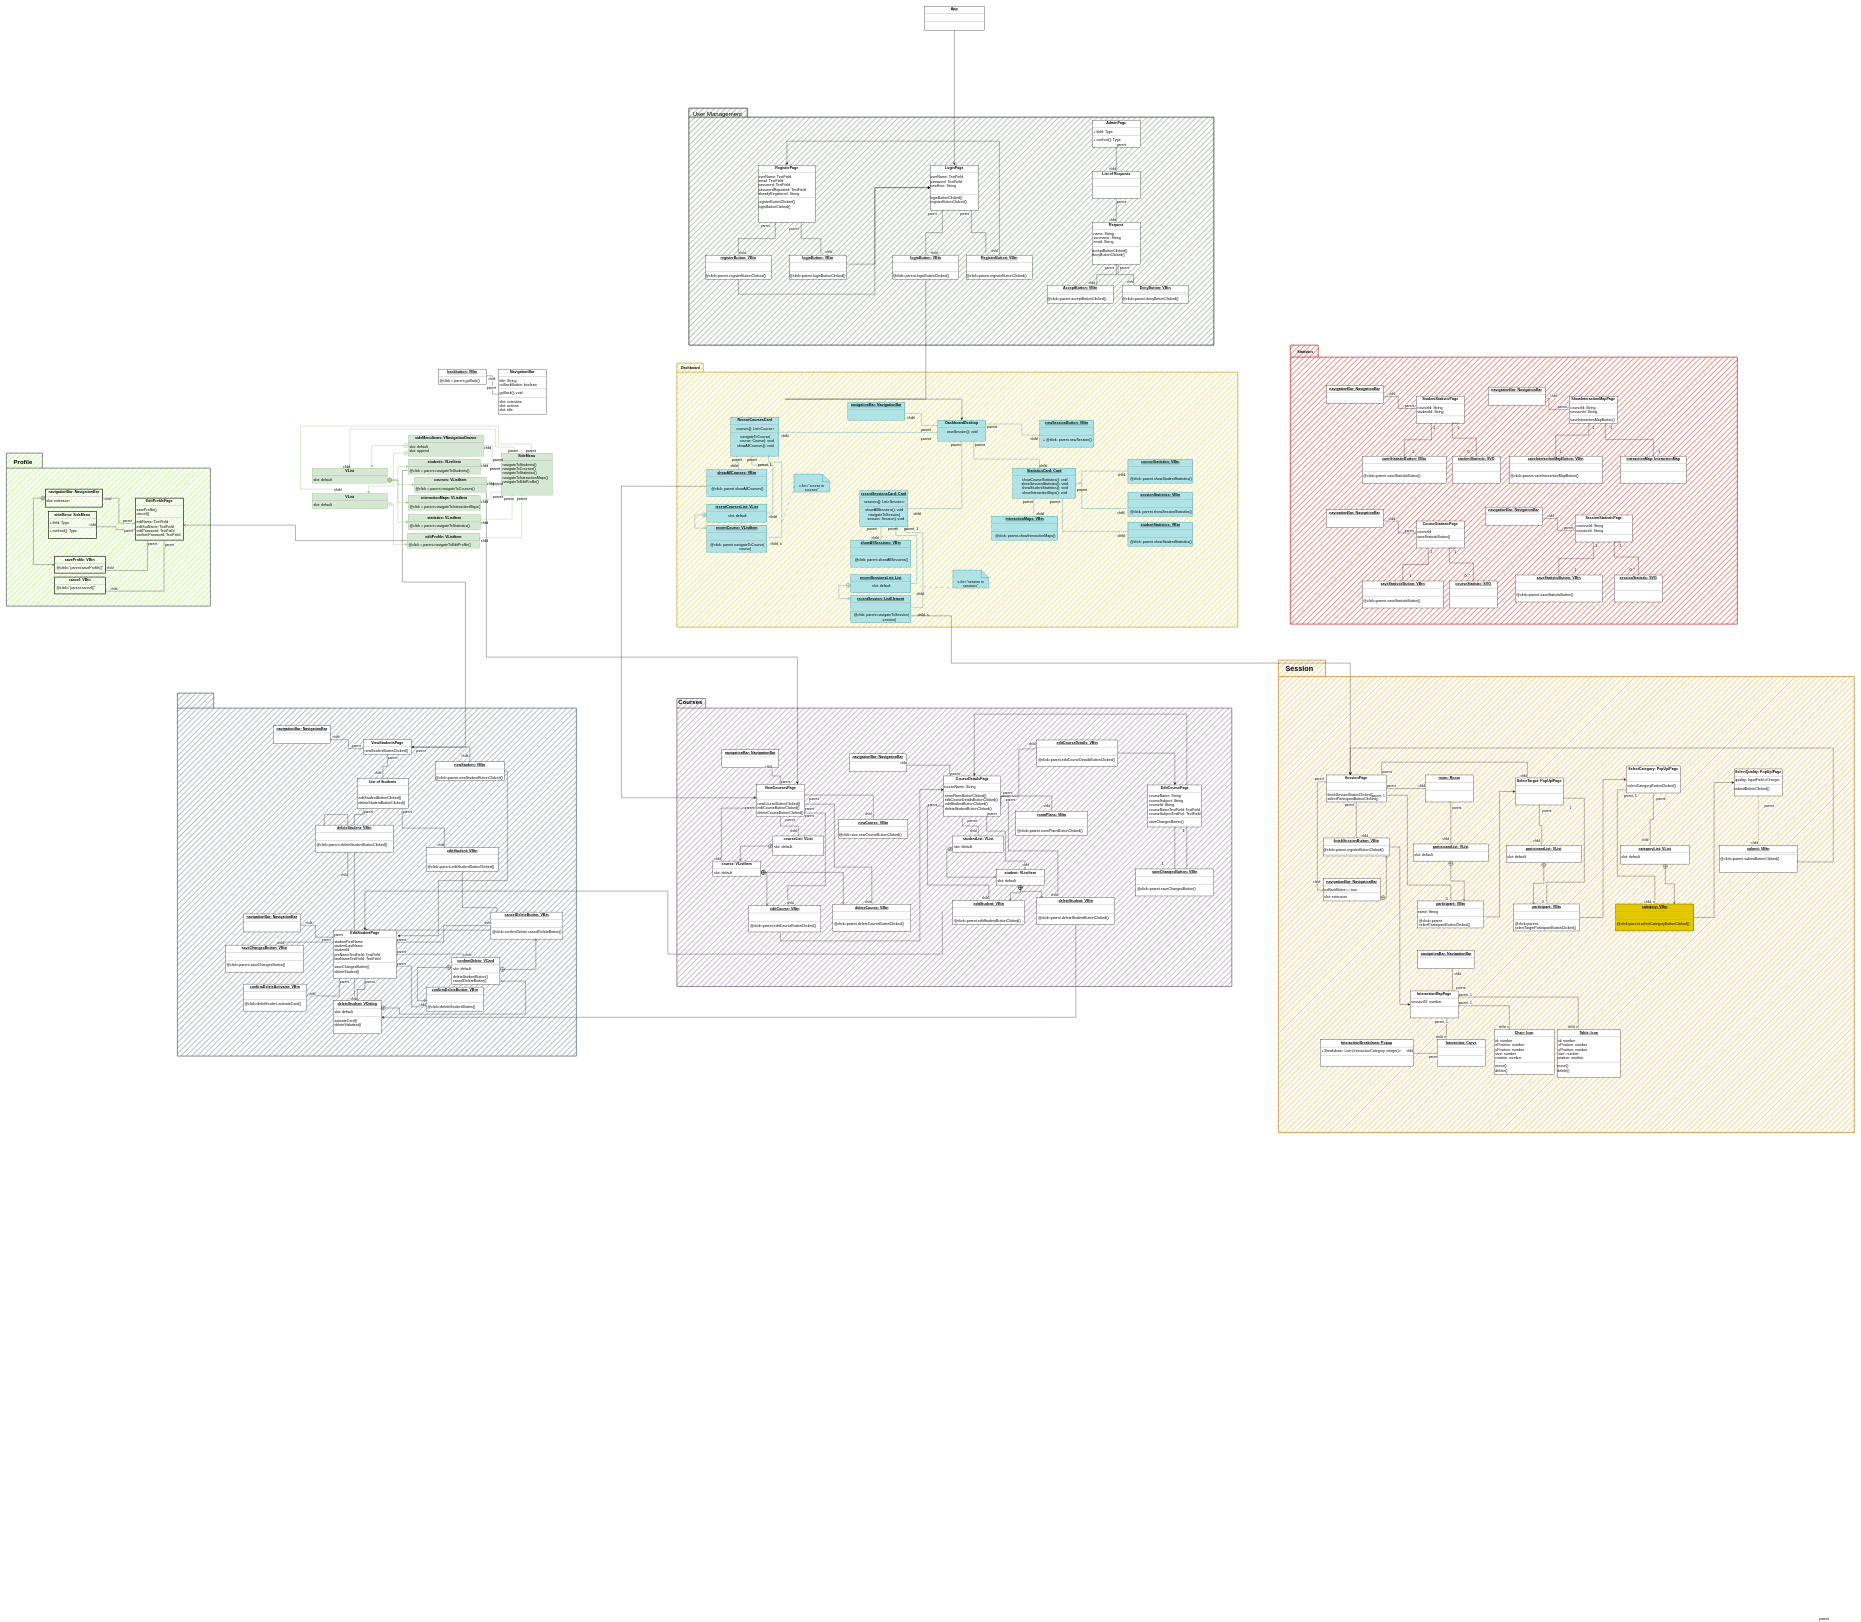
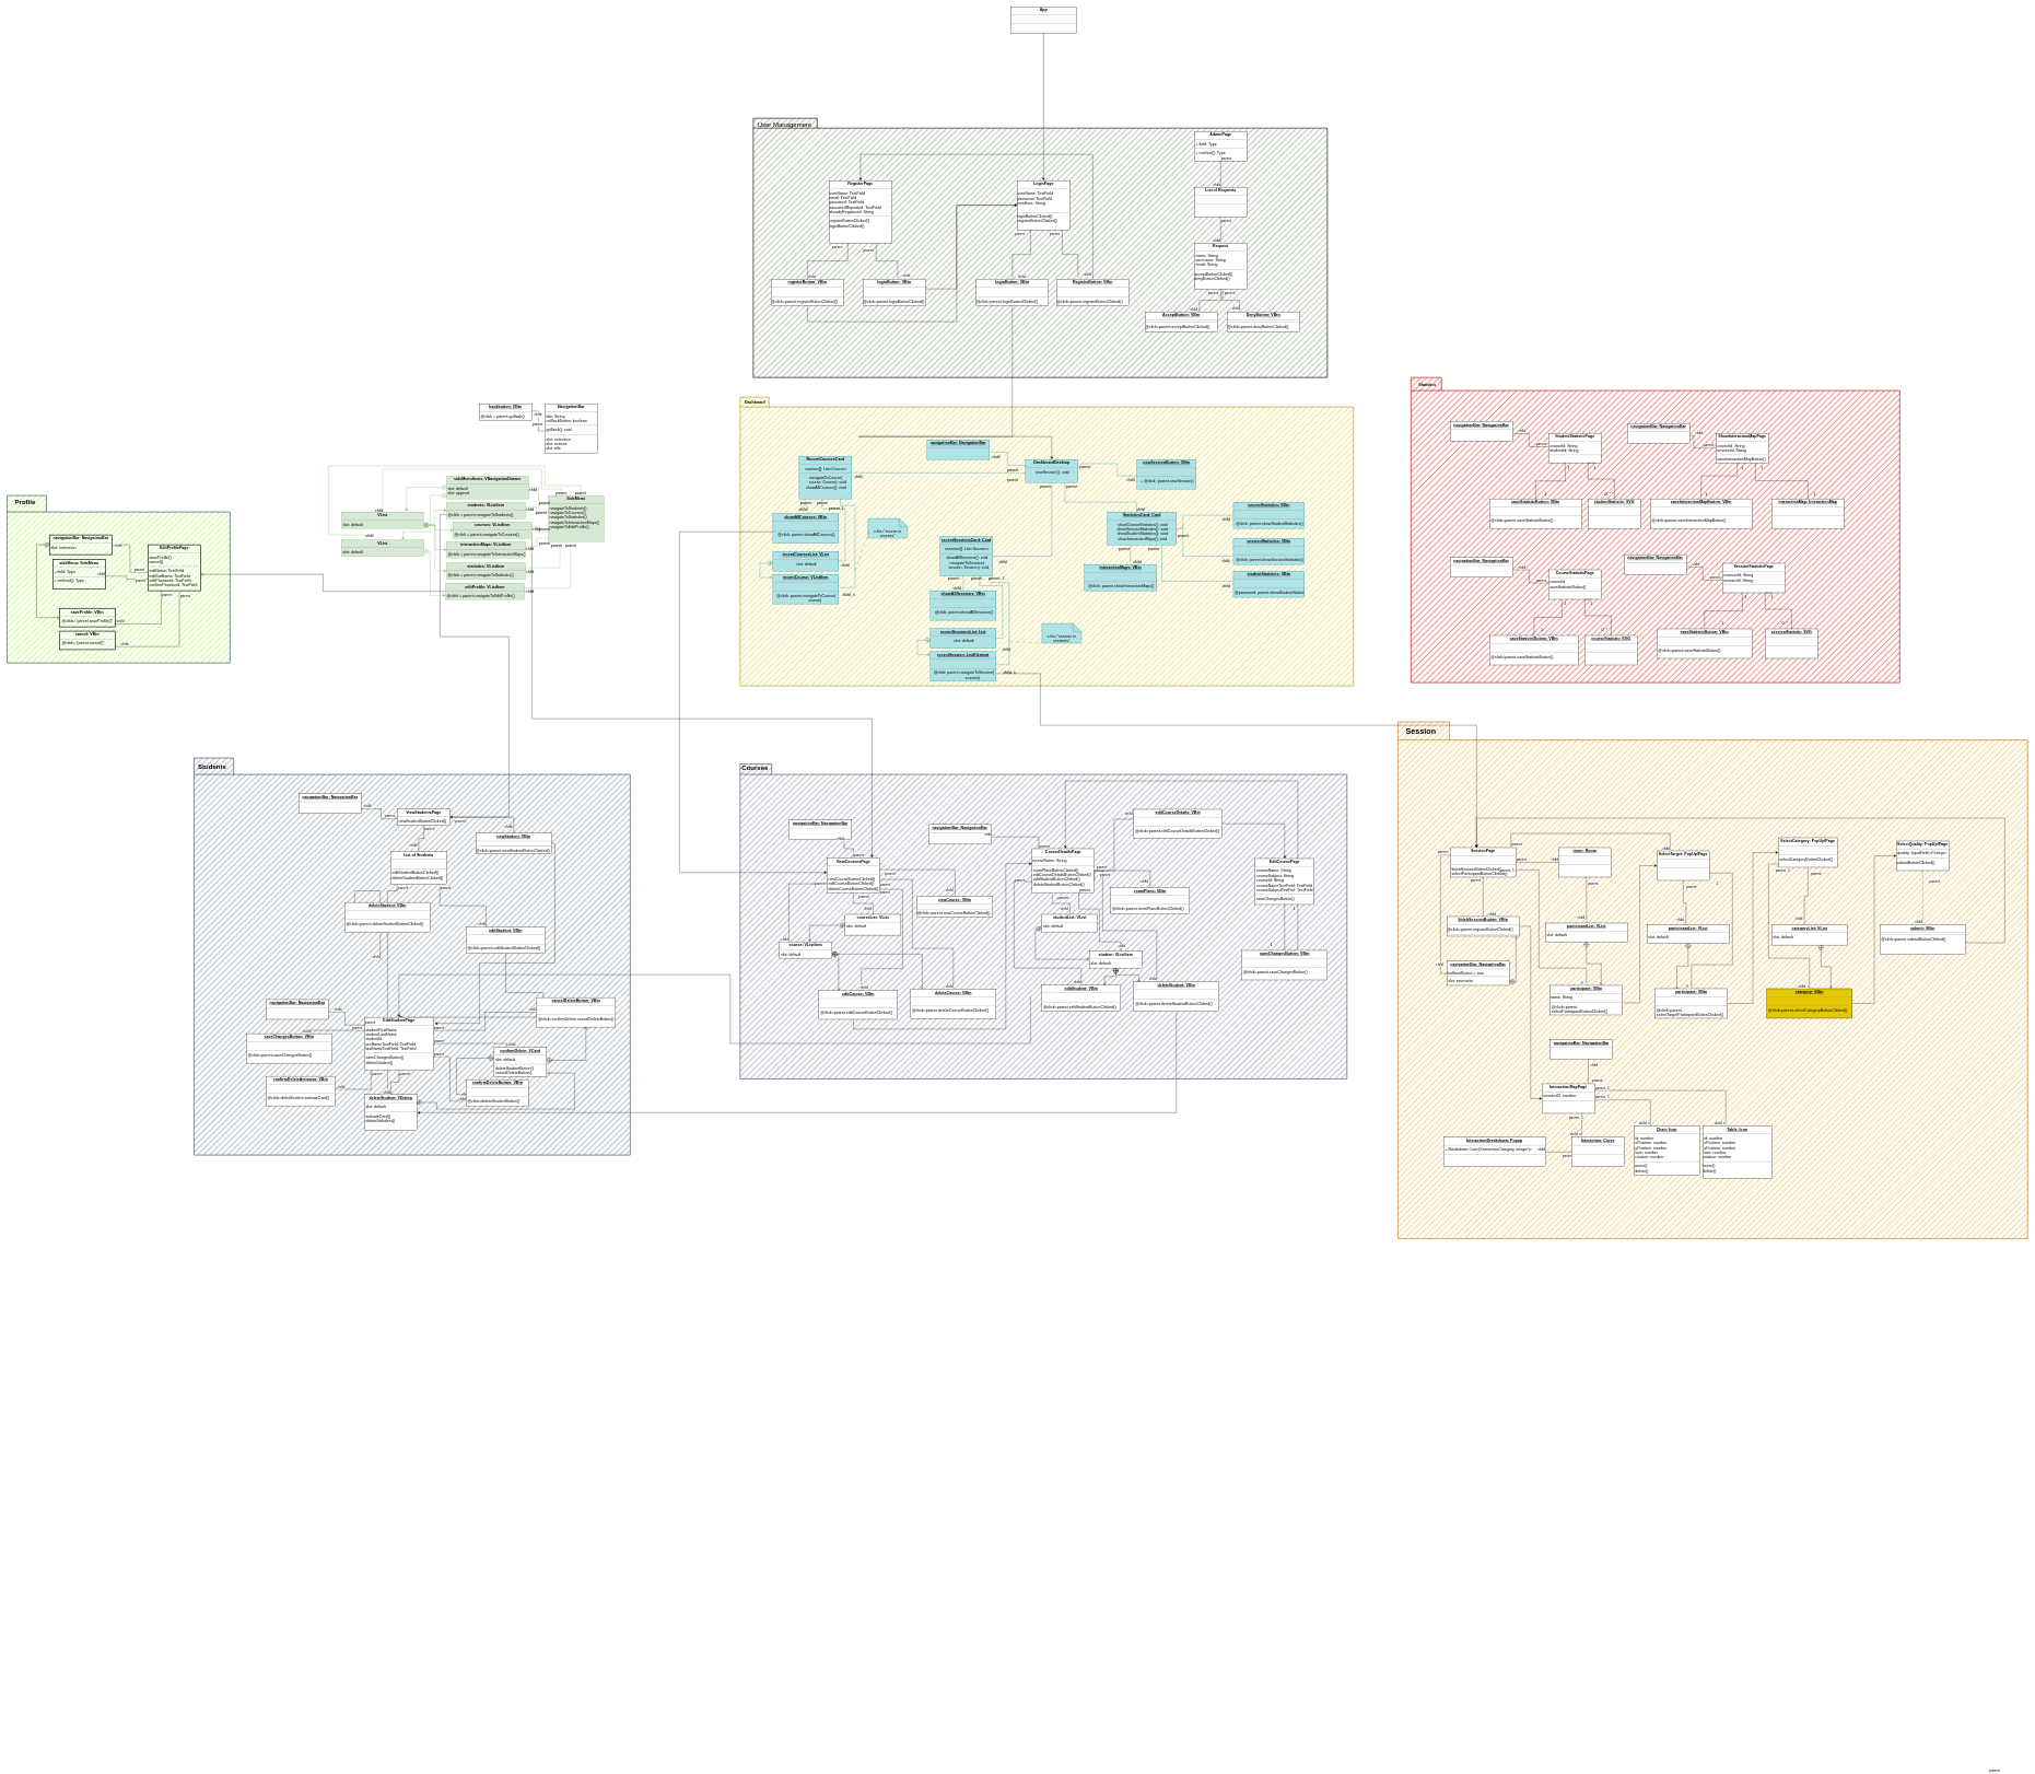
- <mxCell id="428" value="&lt;b&gt;Profile&lt;/b&gt;" style="text;html=1;align=center;verticalAlign=middle;resizable=0;points=[];autosize=1;strokeColor=none;fillColor=none;fontSize=20;" vertex="1" parent="1"><mxGeometry x="30" y="1520" width="90" height="40" as="geometry" /></mxCell>
+ <mxCell id="428" value="&lt;b&gt;Profile&lt;/b&gt;" style="text;html=1;align=center;verticalAlign=middle;resizable=0;points=[];autosize=1;strokeColor=none;fillColor=none;fontSize=20;" vertex="1" parent="1"><mxGeometry x="30" y="1510" width="90" height="40" as="geometry" /></mxCell>
- <mxCell id="277" value="&lt;p style=&quot;margin:0px;margin-top:4px;text-align:center;&quot;&gt;&lt;b&gt;&lt;u&gt;studentStatistics: VBtn&lt;/u&gt;&lt;/b&gt;&lt;/p&gt;&lt;hr size=&quot;1&quot;&gt;&lt;p style=&quot;margin:0px;margin-left:4px;&quot;&gt;&lt;/p&gt;&lt;p style=&quot;margin:0px;margin-left:4px;&quot;&gt;&lt;br&gt;&lt;/p&gt;&lt;p style=&quot;border-color: var(--border-color); color: rgb(0, 0, 0); font-family: Helvetica; font-size: 12px; font-style: normal; font-variant-ligatures: normal; font-variant-caps: normal; font-weight: 400; letter-spacing: normal; orphans: 2; text-align: left; text-indent: 0px; text-transform: none; widows: 2; word-spacing: 0px; -webkit-text-stroke-width: 0px; text-decoration-thickness: initial; text-decoration-style: initial; text-decoration-color: initial; margin: 0px 0px 0px 4px;&quot;&gt;&lt;/p&gt;&lt;hr style=&quot;border-color: var(--border-color); color: rgb(0, 0, 0); font-family: Helvetica; font-size: 12px; font-style: normal; font-variant-ligatures: normal; font-variant-caps: normal; font-weight: 400; letter-spacing: normal; orphans: 2; text-align: left; text-indent: 0px; text-transform: none; widows: 2; word-spacing: 0px; -webkit-text-stroke-width: 0px; text-decoration-thickness: initial; text-decoration-style: initial; text-decoration-color: initial;&quot; size=&quot;1&quot;&gt;&lt;p style=&quot;margin:0px;margin-left:4px;&quot;&gt;@click: parent.showStudentStatistics()&lt;/p&gt;" style="verticalAlign=top;align=center;overflow=fill;fontSize=12;fontFamily=Helvetica;html=1;labelBackgroundColor=none;fillColor=#b0e3e6;strokeColor=#0e8088;" parent="1" vertex="1"><mxGeometry x="3758.65" y="1740" width="216.36" height="80" as="geometry" /></mxCell>
+ <mxCell id="277" value="&lt;p style=&quot;margin:0px;margin-top:4px;text-align:center;&quot;&gt;&lt;b&gt;&lt;u&gt;studentStatistics: VBtn&lt;/u&gt;&lt;/b&gt;&lt;/p&gt;&lt;hr size=&quot;1&quot;&gt;&lt;p style=&quot;margin:0px;margin-left:4px;&quot;&gt;&lt;/p&gt;&lt;p style=&quot;margin:0px;margin-left:4px;&quot;&gt;&lt;br&gt;&lt;/p&gt;&lt;p style=&quot;border-color: var(--border-color); color: rgb(0, 0, 0); font-family: Helvetica; font-size: 12px; font-style: normal; font-variant-ligatures: normal; font-variant-caps: normal; font-weight: 400; letter-spacing: normal; orphans: 2; text-align: left; text-indent: 0px; text-transform: none; widows: 2; word-spacing: 0px; -webkit-text-stroke-width: 0px; text-decoration-thickness: initial; text-decoration-style: initial; text-decoration-color: initial; margin: 0px 0px 0px 4px;&quot;&gt;&lt;/p&gt;&lt;hr style=&quot;border-color: var(--border-color); color: rgb(0, 0, 0); font-family: Helvetica; font-size: 12px; font-style: normal; font-variant-ligatures: normal; font-variant-caps: normal; font-weight: 400; letter-spacing: normal; orphans: 2; text-align: left; text-indent: 0px; text-transform: none; widows: 2; word-spacing: 0px; -webkit-text-stroke-width: 0px; text-decoration-thickness: initial; text-decoration-style: initial; text-decoration-color: initial;&quot; size=&quot;1&quot;&gt;&lt;p style=&quot;margin:0px;margin-left:4px;&quot;&gt;@password: parent.showStudentStatistics()&lt;/p&gt;" style="verticalAlign=top;align=center;overflow=fill;fontSize=12;fontFamily=Helvetica;html=1;labelBackgroundColor=none;fillColor=#b0e3e6;strokeColor=#0e8088;" parent="1" vertex="1"><mxGeometry x="3758.65" y="1740" width="216.36" height="80" as="geometry" /></mxCell>
+ <mxCell id="393" value="&lt;b&gt;Students&lt;/b&gt;" style="text;html=1;align=center;verticalAlign=middle;resizable=0;points=[];autosize=1;strokeColor=none;fillColor=none;fontSize=20;" parent="1" vertex="1"><mxGeometry x="590" y="2315" width="110" height="40" as="geometry" /></mxCell>
- <mxCell id="179" value="&lt;p style=&quot;margin:0px;margin-top:4px;text-align:center;&quot;&gt;&lt;u&gt;&lt;b&gt;newCourse: VBtn&lt;/b&gt;&lt;br&gt;&lt;/u&gt;&lt;/p&gt;&lt;hr size=&quot;1&quot;&gt;&lt;div style=&quot;height:2px;&quot;&gt;&lt;/div&gt;&lt;hr size=&quot;1&quot;&gt;&lt;div style=&quot;height:2px;&quot;&gt;@click=size.newCourseButtonClicked()&lt;/div&gt;" style="verticalAlign=top;align=left;overflow=fill;fontSize=12;fontFamily=Helvetica;html=1;" parent="1" vertex="1"><mxGeometry x="2795" y="2731.28" width="230" height="62.5" as="geometry" /></mxCell>
+ <mxCell id="179" value="&lt;p style=&quot;margin:0px;margin-top:4px;text-align:center;&quot;&gt;&lt;u&gt;&lt;b&gt;newCourse: VBtn&lt;/b&gt;&lt;br&gt;&lt;/u&gt;&lt;/p&gt;&lt;hr size=&quot;1&quot;&gt;&lt;div style=&quot;height:2px;&quot;&gt;&lt;/div&gt;&lt;hr size=&quot;1&quot;&gt;&lt;div style=&quot;height:2px;&quot;&gt;@click=parent.newCourseButtonClicked()&lt;/div&gt;" style="verticalAlign=top;align=left;overflow=fill;fontSize=12;fontFamily=Helvetica;html=1;" parent="1" vertex="1"><mxGeometry x="2795" y="2731.28" width="230" height="62.5" as="geometry" /></mxCell>
